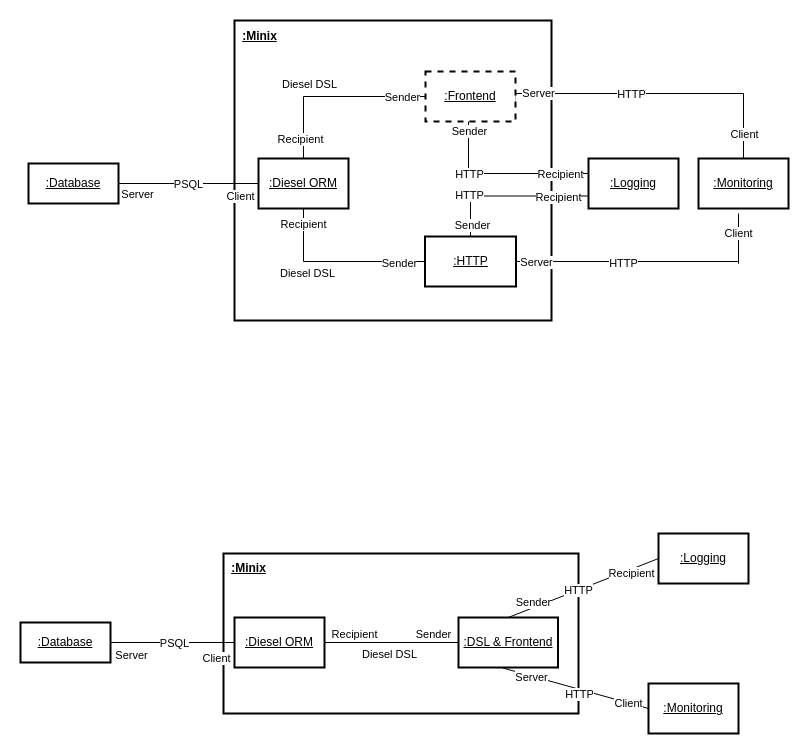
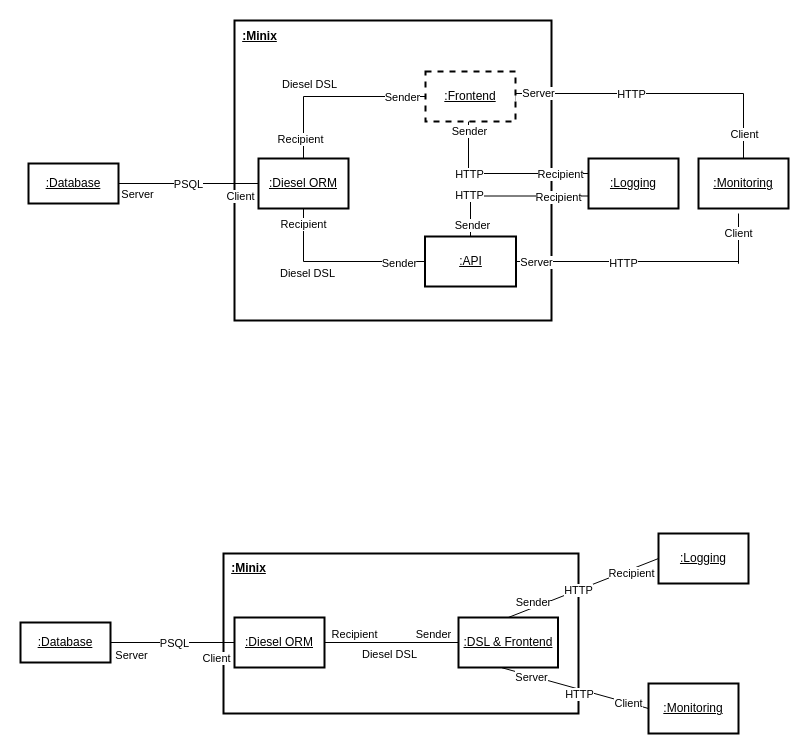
- <mxCell id="33" value="&lt;u&gt;:HTTP&lt;/u&gt;" style="rounded=0;whiteSpace=wrap;html=1;strokeWidth=2;" vertex="1" parent="1"><mxGeometry x="424.5" y="236" width="91" height="50" as="geometry" /></mxCell>
+ <mxCell id="33" value="&lt;u&gt;:API&lt;/u&gt;" style="rounded=0;whiteSpace=wrap;html=1;strokeWidth=2;" vertex="1" parent="1"><mxGeometry x="424.5" y="236" width="91" height="50" as="geometry" /></mxCell>
